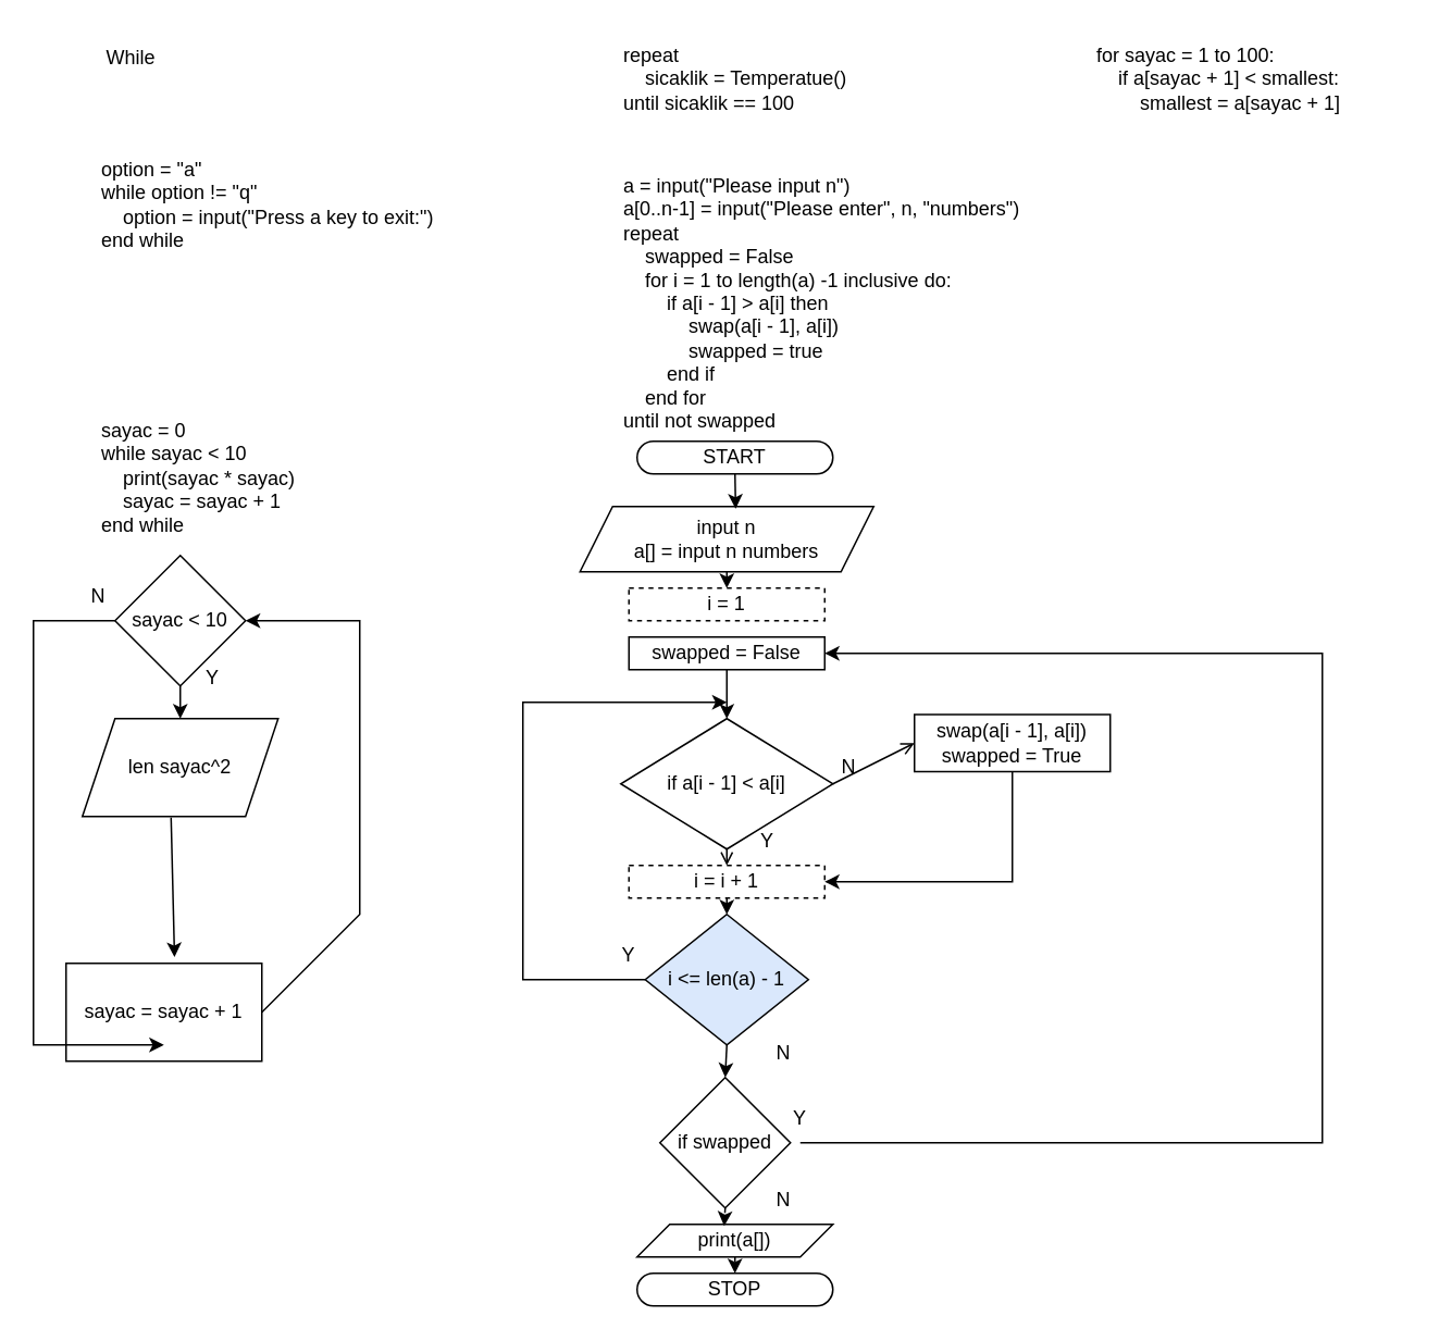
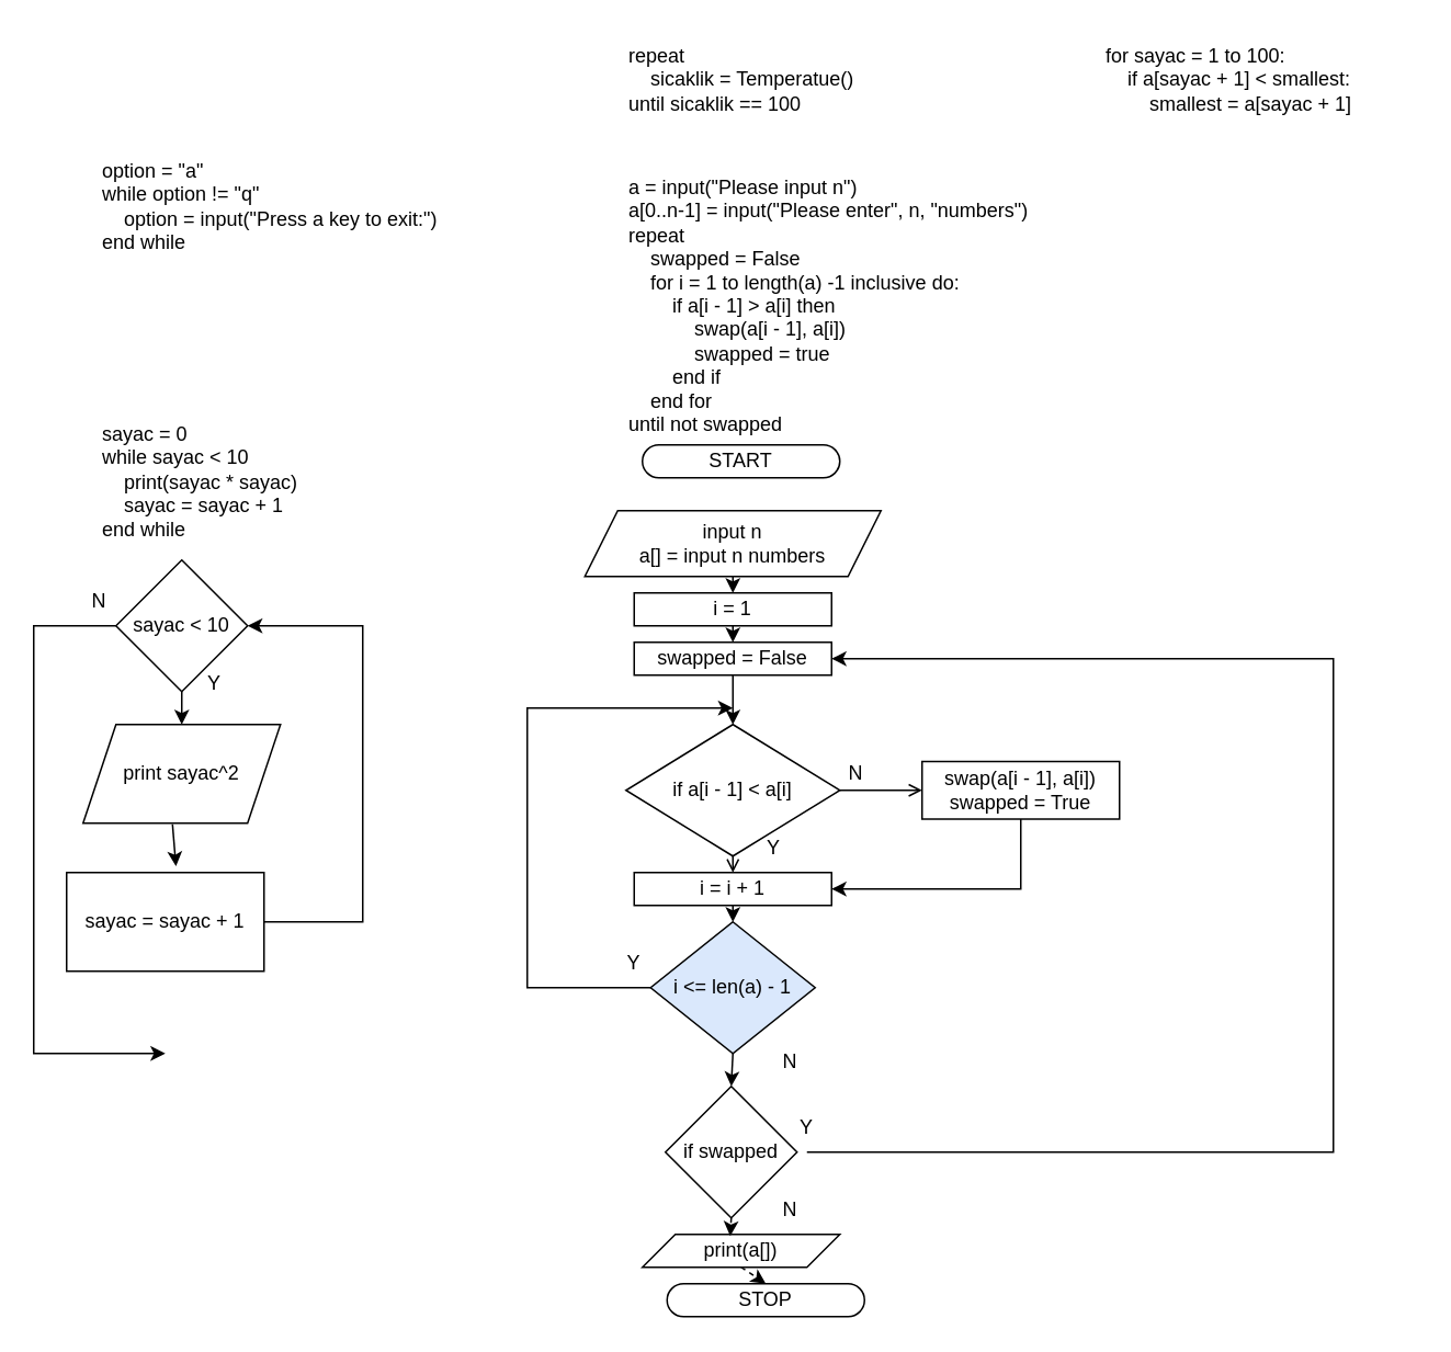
- <mxCell id="2" value="While" style="text;html=1;strokeColor=none;fillColor=none;align=center;verticalAlign=middle;whiteSpace=wrap;rounded=0;" vertex="1" parent="1"><mxGeometry x="50" y="20" width="60" height="30" as="geometry" /></mxCell>
- <mxCell id="38" value="" style="endArrow=classic;html=1;rounded=0;exitX=0.5;exitY=1;exitDx=0;exitDy=0;entryX=0.53;entryY=0.034;entryDx=0;entryDy=0;entryPerimeter=0;" edge="1" parent="1" source="17" target="18"><mxGeometry width="50" height="50" relative="1" as="geometry"><mxPoint x="430" y="510" as="sourcePoint" /><mxPoint x="480" y="460" as="targetPoint" /></mxGeometry></mxCell>
- <mxCell id="25" value="i = 1" style="rounded=0;whiteSpace=wrap;html=1;dashed=1;" vertex="1" parent="1"><mxGeometry x="385" y="360" width="120" height="20" as="geometry" /></mxCell>
+ <mxCell id="25" value="i = 1" style="rounded=0;whiteSpace=wrap;html=1;" vertex="1" parent="1"><mxGeometry x="385" y="360" width="120" height="20" as="geometry" /></mxCell>
+ <mxCell id="46" value="" style="endArrow=classic;html=1;rounded=0;exitX=0.5;exitY=1;exitDx=0;exitDy=0;entryX=0.5;entryY=0;entryDx=0;entryDy=0;" edge="1" parent="1" source="25" target="45"><mxGeometry width="50" height="50" relative="1" as="geometry"><mxPoint x="430" y="520" as="sourcePoint" /><mxPoint x="480" y="470" as="targetPoint" /></mxGeometry></mxCell>
- <mxCell id="27" value="swap(a[i - 1], a[i])&lt;br&gt;swapped = True" style="rounded=0;whiteSpace=wrap;html=1;" vertex="1" parent="1"><mxGeometry x="560" y="437.5" width="120" height="35" as="geometry" /></mxCell>
+ <mxCell id="27" value="swap(a[i - 1], a[i])&lt;br&gt;swapped = True" style="rounded=0;whiteSpace=wrap;html=1;" vertex="1" parent="1"><mxGeometry x="560" y="462.5" width="120" height="35" as="geometry" /></mxCell>
- <mxCell id="9" value="len sayac^2" style="shape=parallelogram;perimeter=parallelogramPerimeter;whiteSpace=wrap;html=1;fixedSize=1;" vertex="1" parent="1"><mxGeometry x="50" y="440" width="120" height="60" as="geometry" /></mxCell>
+ <mxCell id="9" value="print sayac^2" style="shape=parallelogram;perimeter=parallelogramPerimeter;whiteSpace=wrap;html=1;fixedSize=1;" vertex="1" parent="1"><mxGeometry x="50" y="440" width="120" height="60" as="geometry" /></mxCell>
- <mxCell id="31" value="i = i + 1" style="rounded=0;whiteSpace=wrap;html=1;dashed=1;" vertex="1" parent="1"><mxGeometry x="385" y="530" width="120" height="20" as="geometry" /></mxCell>
+ <mxCell id="31" value="i = i + 1" style="rounded=0;whiteSpace=wrap;html=1;" vertex="1" parent="1"><mxGeometry x="385" y="530" width="120" height="20" as="geometry" /></mxCell>
- <mxCell id="10" value="sayac = sayac + 1" style="rounded=0;whiteSpace=wrap;html=1;" vertex="1" parent="1"><mxGeometry x="40" y="590" width="120" height="60" as="geometry" /></mxCell>
+ <mxCell id="10" value="sayac = sayac + 1" style="rounded=0;whiteSpace=wrap;html=1;" vertex="1" parent="1"><mxGeometry x="40" y="530" width="120" height="60" as="geometry" /></mxCell>
- <mxCell id="22" value="STOP" style="rounded=1;whiteSpace=wrap;html=1;arcSize=50;" vertex="1" parent="1"><mxGeometry x="390" y="780" width="120" height="20" as="geometry" /></mxCell>
+ <mxCell id="22" value="STOP" style="rounded=1;whiteSpace=wrap;html=1;arcSize=50;" vertex="1" parent="1"><mxGeometry x="405" y="780" width="120" height="20" as="geometry" /></mxCell>
